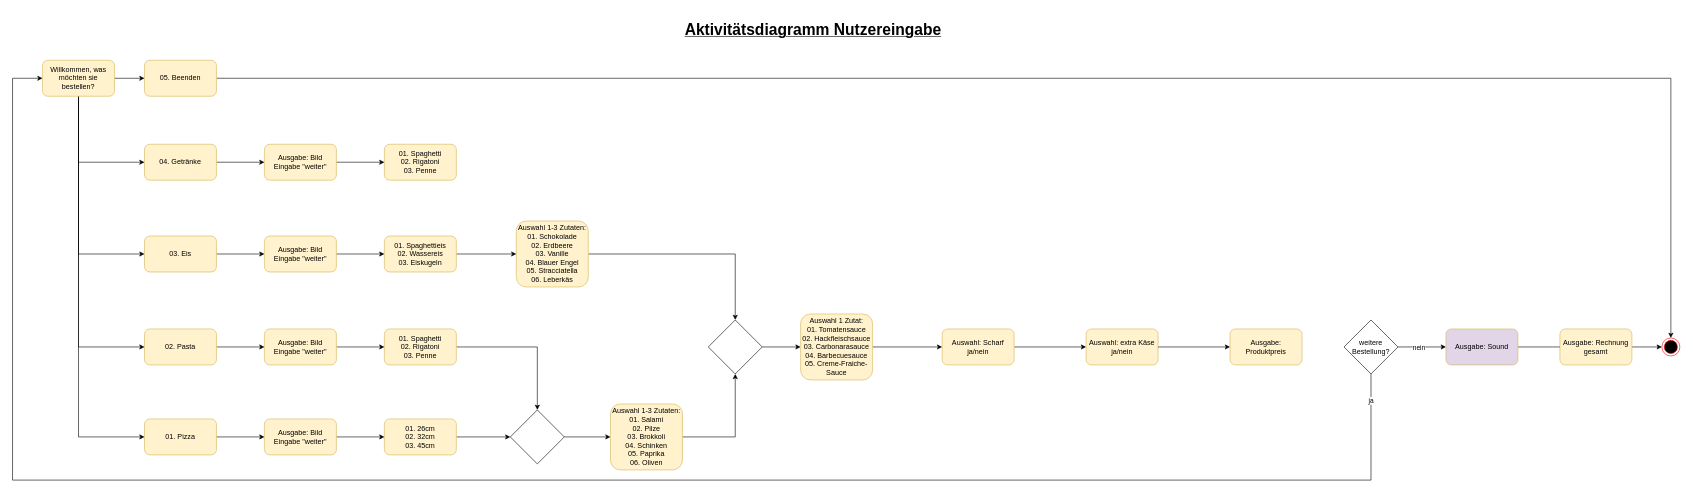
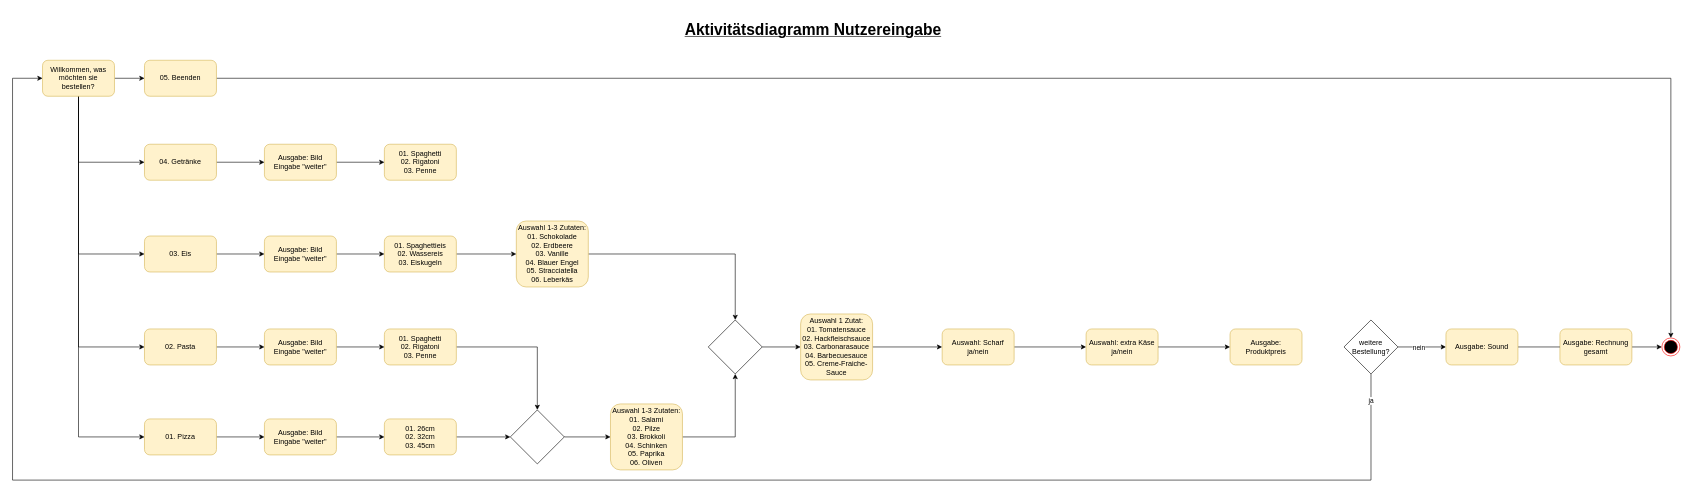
- <mxCell id="48" value="Ausgabe: Sound" style="rounded=1;whiteSpace=wrap;html=1;fillColor=#e1d5e7;strokeColor=#d6b656;flipH=0;" parent="1" vertex="1"><mxGeometry x="2410" y="548" width="120" height="60" as="geometry" /></mxCell>
+ <mxCell id="48" value="Ausgabe: Sound" style="rounded=1;whiteSpace=wrap;html=1;fillColor=#fff2cc;strokeColor=#d6b656;flipH=0;" parent="1" vertex="1"><mxGeometry x="2410" y="548" width="120" height="60" as="geometry" /></mxCell>
